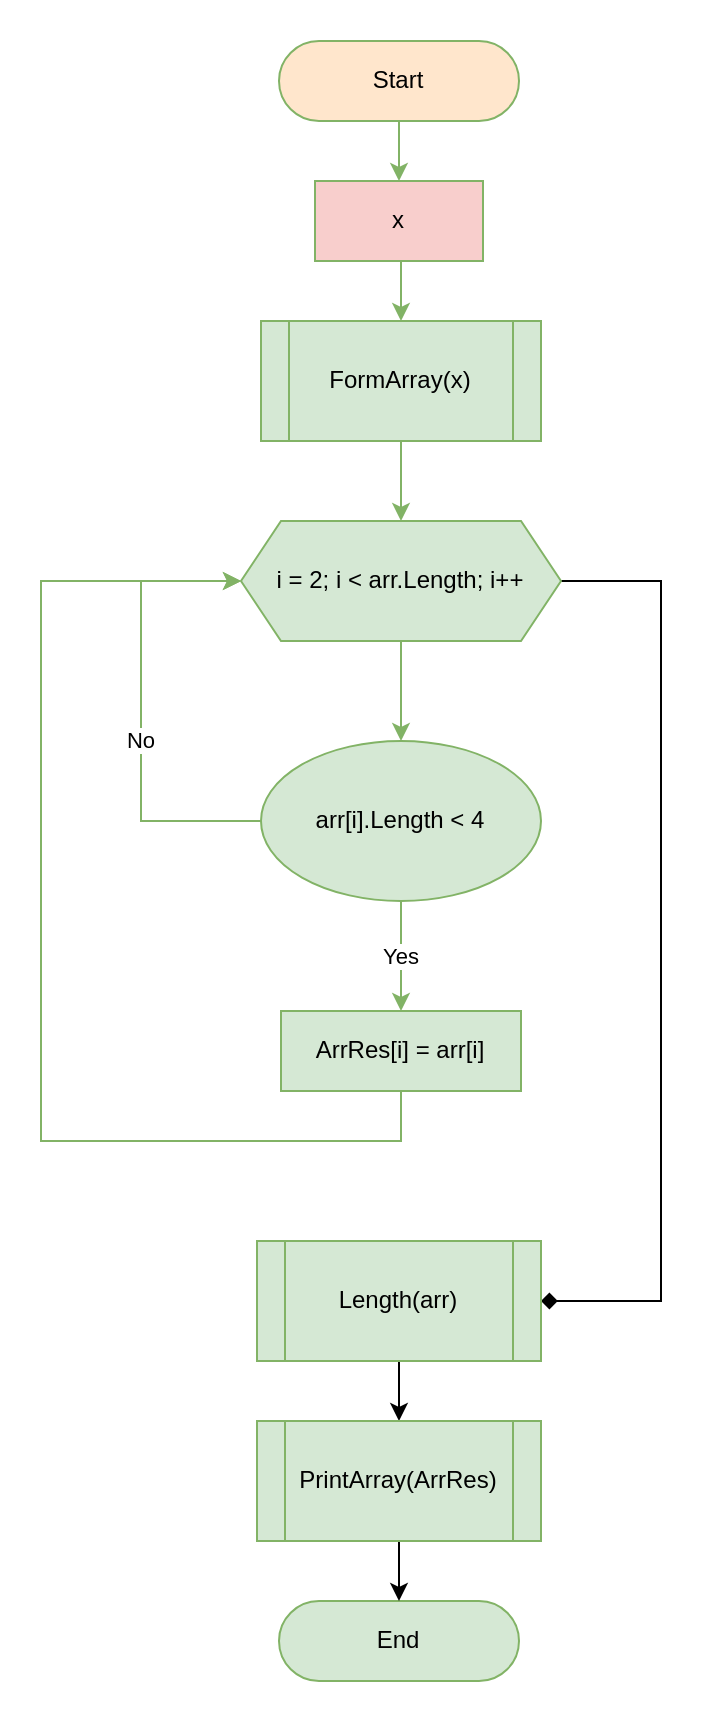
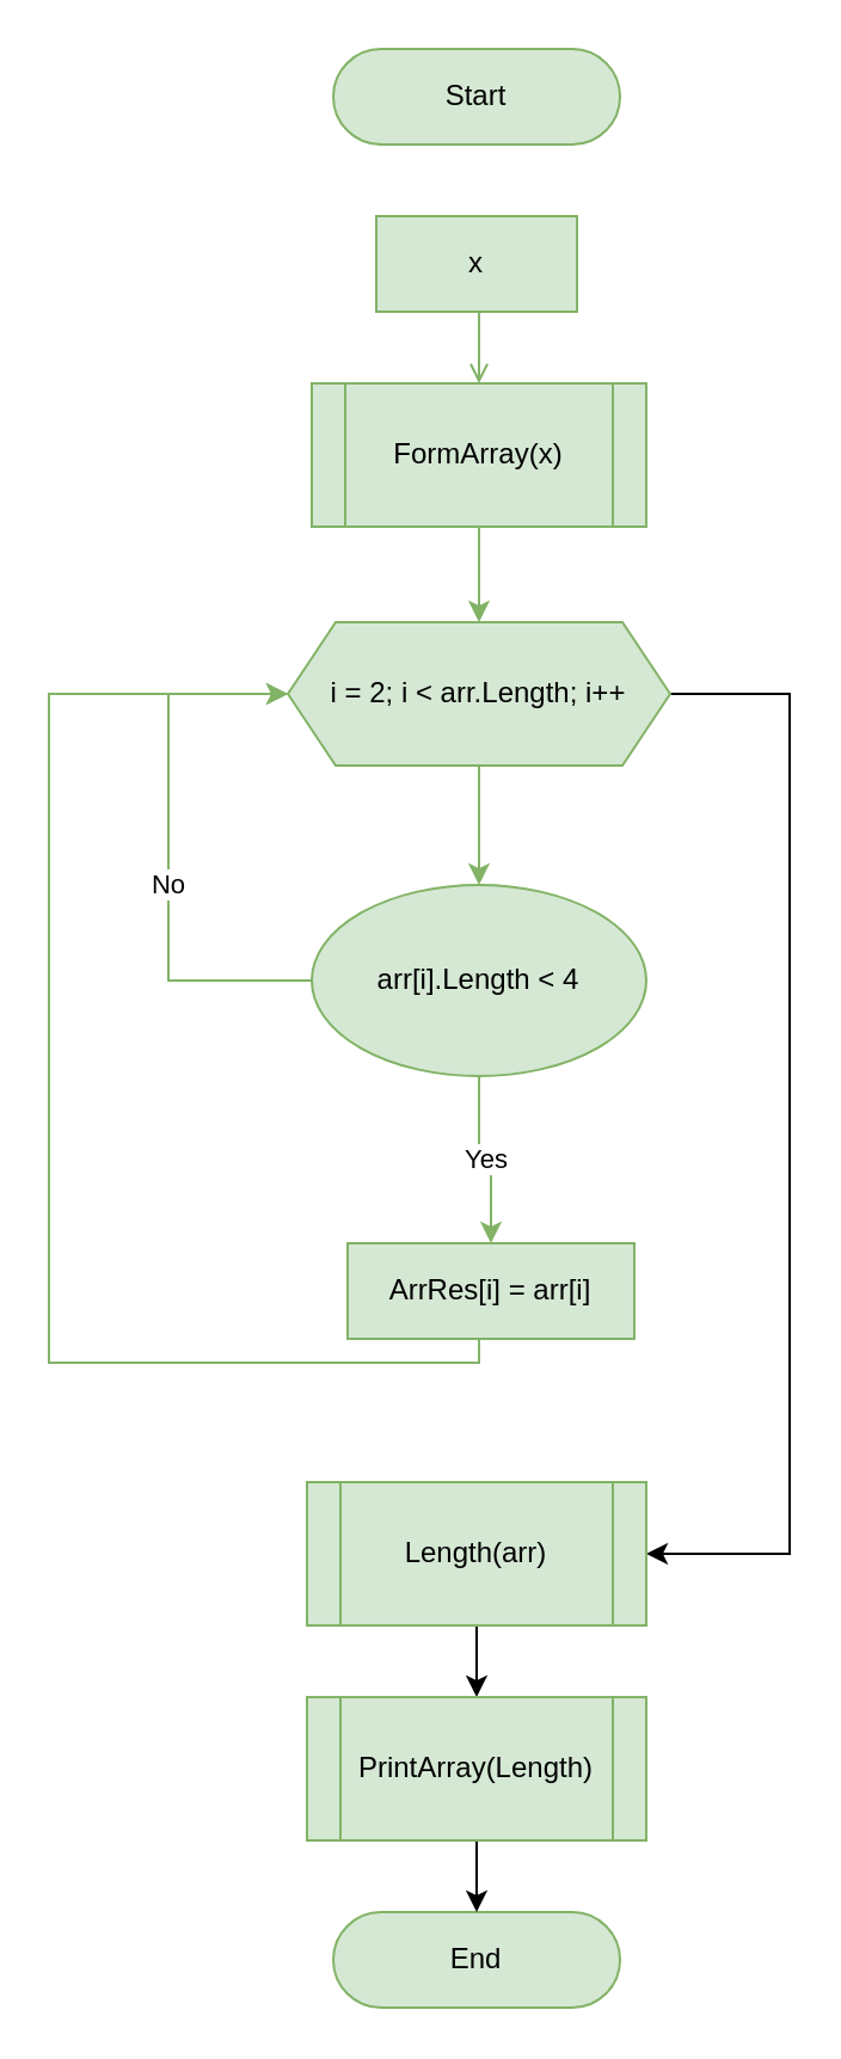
- <mxCell id="3" value="Start" style="rounded=1;whiteSpace=wrap;html=1;arcSize=50;fillColor=#ffe6cc;strokeColor=#82b366;" parent="1" vertex="1"><mxGeometry x="139" y="20" width="120" height="40" as="geometry" /></mxCell>
+ <mxCell id="3" value="Start" style="rounded=1;whiteSpace=wrap;html=1;arcSize=50;fillColor=#d5e8d4;strokeColor=#82b366;" parent="1" vertex="1"><mxGeometry x="139" y="20" width="120" height="40" as="geometry" /></mxCell>
- <mxCell id="2" style="edgeStyle=orthogonalEdgeStyle;rounded=0;orthogonalLoop=1;jettySize=auto;html=1;exitX=0.5;exitY=1;exitDx=0;exitDy=0;entryX=0.5;entryY=0;entryDx=0;entryDy=0;fillColor=#d5e8d4;strokeColor=#82b366;" parent="1" source="3" target="5" edge="1"><mxGeometry relative="1" as="geometry" /></mxCell>
- <mxCell id="5" value="x" style="rounded=0;whiteSpace=wrap;html=1;fillColor=#f8cecc;strokeColor=#82b366;" parent="1" vertex="1"><mxGeometry x="157" y="90" width="84" height="40" as="geometry" /></mxCell>
+ <mxCell id="5" value="x" style="rounded=0;whiteSpace=wrap;html=1;fillColor=#d5e8d4;strokeColor=#82b366;" parent="1" vertex="1"><mxGeometry x="157" y="90" width="84" height="40" as="geometry" /></mxCell>
- <mxCell id="4" style="edgeStyle=orthogonalEdgeStyle;rounded=0;orthogonalLoop=1;jettySize=auto;html=1;entryX=0.5;entryY=0;entryDx=0;entryDy=0;fillColor=#d5e8d4;strokeColor=#82b366;" parent="1" source="5" target="13" edge="1"><mxGeometry relative="1" as="geometry"><Array as="points"><mxPoint x="199" y="160" /></Array></mxGeometry></mxCell>
+ <mxCell id="4" style="edgeStyle=orthogonalEdgeStyle;rounded=0;orthogonalLoop=1;jettySize=auto;html=1;entryX=0.5;entryY=0;entryDx=0;entryDy=0;fillColor=#d5e8d4;strokeColor=#82b366;endArrow=open;" parent="1" source="5" target="13" edge="1"><mxGeometry relative="1" as="geometry"><Array as="points"><mxPoint x="199" y="160" /></Array></mxGeometry></mxCell>
- <mxCell id="10" value="ArrRes[i] = arr[i]" style="rounded=0;whiteSpace=wrap;html=1;fillColor=#d5e8d4;strokeColor=#82b366;" parent="1" vertex="1"><mxGeometry x="140" y="505" width="120" height="40" as="geometry" /></mxCell>
+ <mxCell id="10" value="ArrRes[i] = arr[i]" style="rounded=0;whiteSpace=wrap;html=1;fillColor=#d5e8d4;strokeColor=#82b366;" parent="1" vertex="1"><mxGeometry x="145" y="520" width="120" height="40" as="geometry" /></mxCell>
- <mxCell id="15" style="edgeStyle=orthogonalEdgeStyle;rounded=0;orthogonalLoop=1;jettySize=auto;html=1;entryX=1;entryY=0.5;entryDx=0;entryDy=0;endArrow=diamond;" edge="1" parent="1" source="16" target="18"><mxGeometry relative="1" as="geometry"><Array as="points"><mxPoint x="330" y="290" /><mxPoint x="330" y="650" /></Array></mxGeometry></mxCell>
+ <mxCell id="15" style="edgeStyle=orthogonalEdgeStyle;rounded=0;orthogonalLoop=1;jettySize=auto;html=1;entryX=1;entryY=0.5;entryDx=0;entryDy=0;" edge="1" parent="1" source="16" target="18"><mxGeometry relative="1" as="geometry"><Array as="points"><mxPoint x="330" y="290" /><mxPoint x="330" y="650" /></Array></mxGeometry></mxCell>
- <mxCell id="20" value="PrintArray(ArrRes)" style="shape=process;whiteSpace=wrap;html=1;backgroundOutline=1;fillColor=#d5e8d4;strokeColor=#82b366;" vertex="1" parent="1"><mxGeometry x="128" y="710" width="142" height="60" as="geometry" /></mxCell>
+ <mxCell id="20" value="PrintArray(Length)" style="shape=process;whiteSpace=wrap;html=1;backgroundOutline=1;fillColor=#d5e8d4;strokeColor=#82b366;" vertex="1" parent="1"><mxGeometry x="128" y="710" width="142" height="60" as="geometry" /></mxCell>
